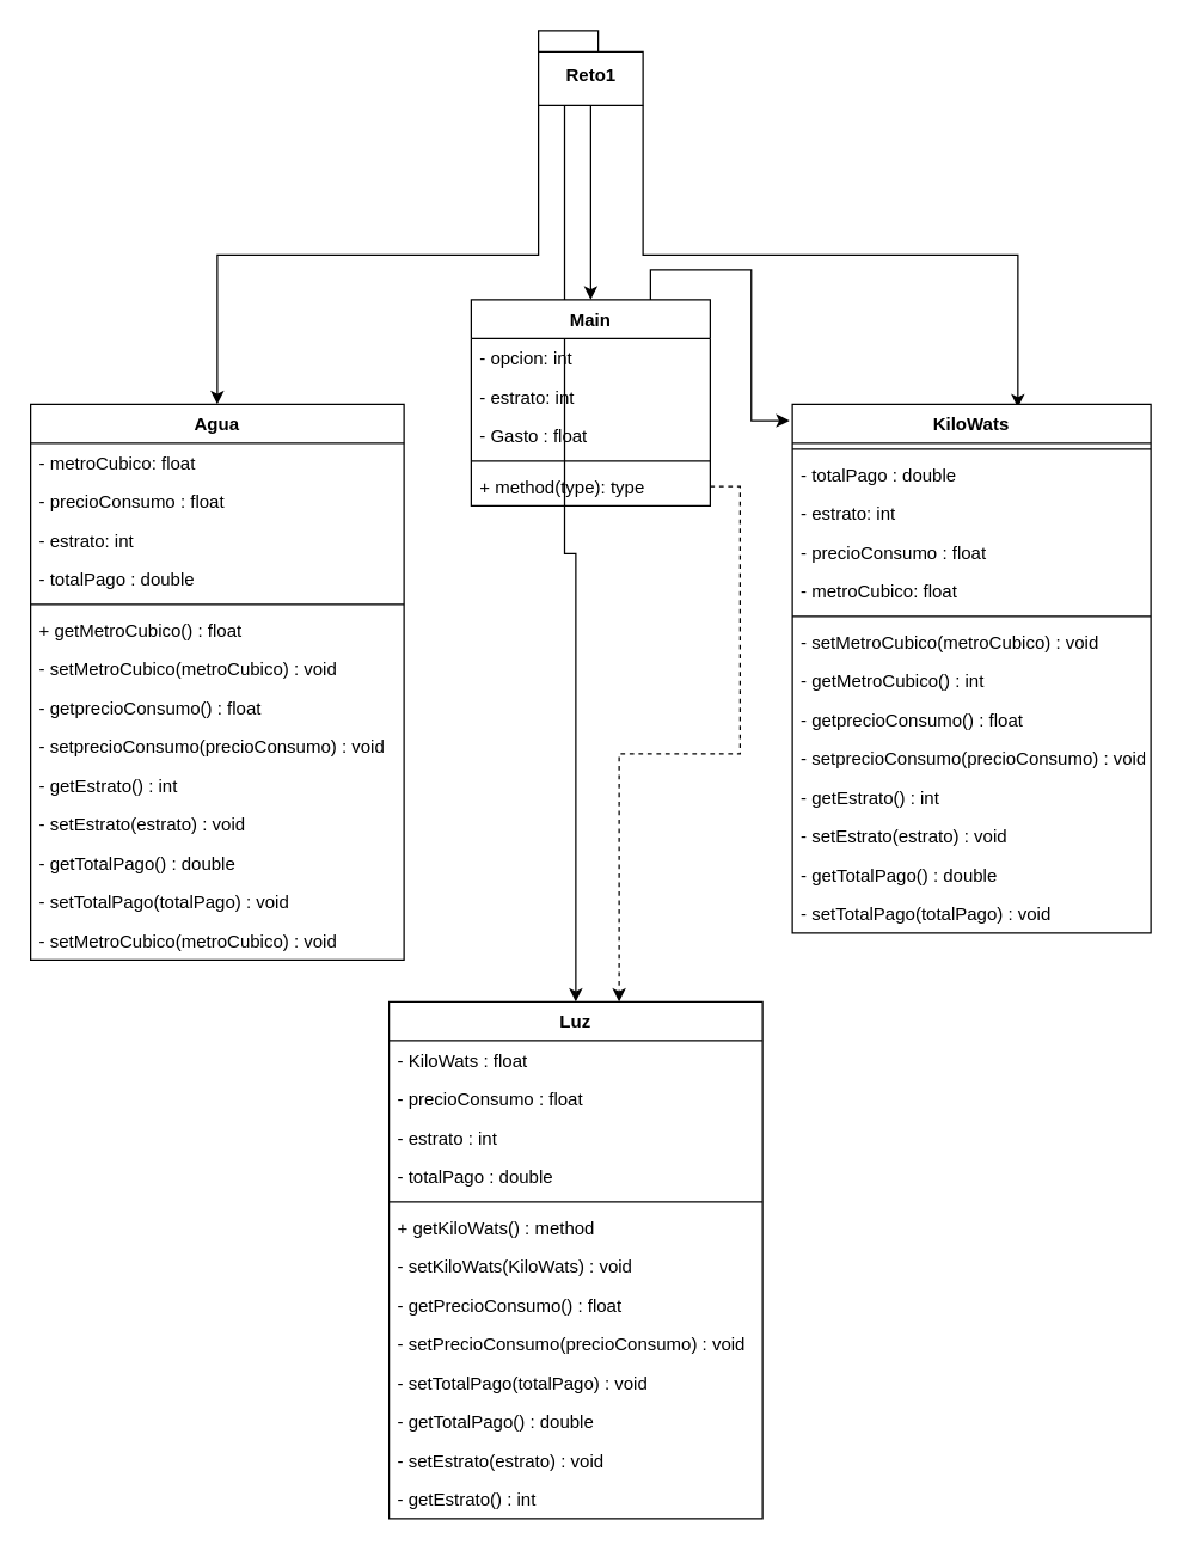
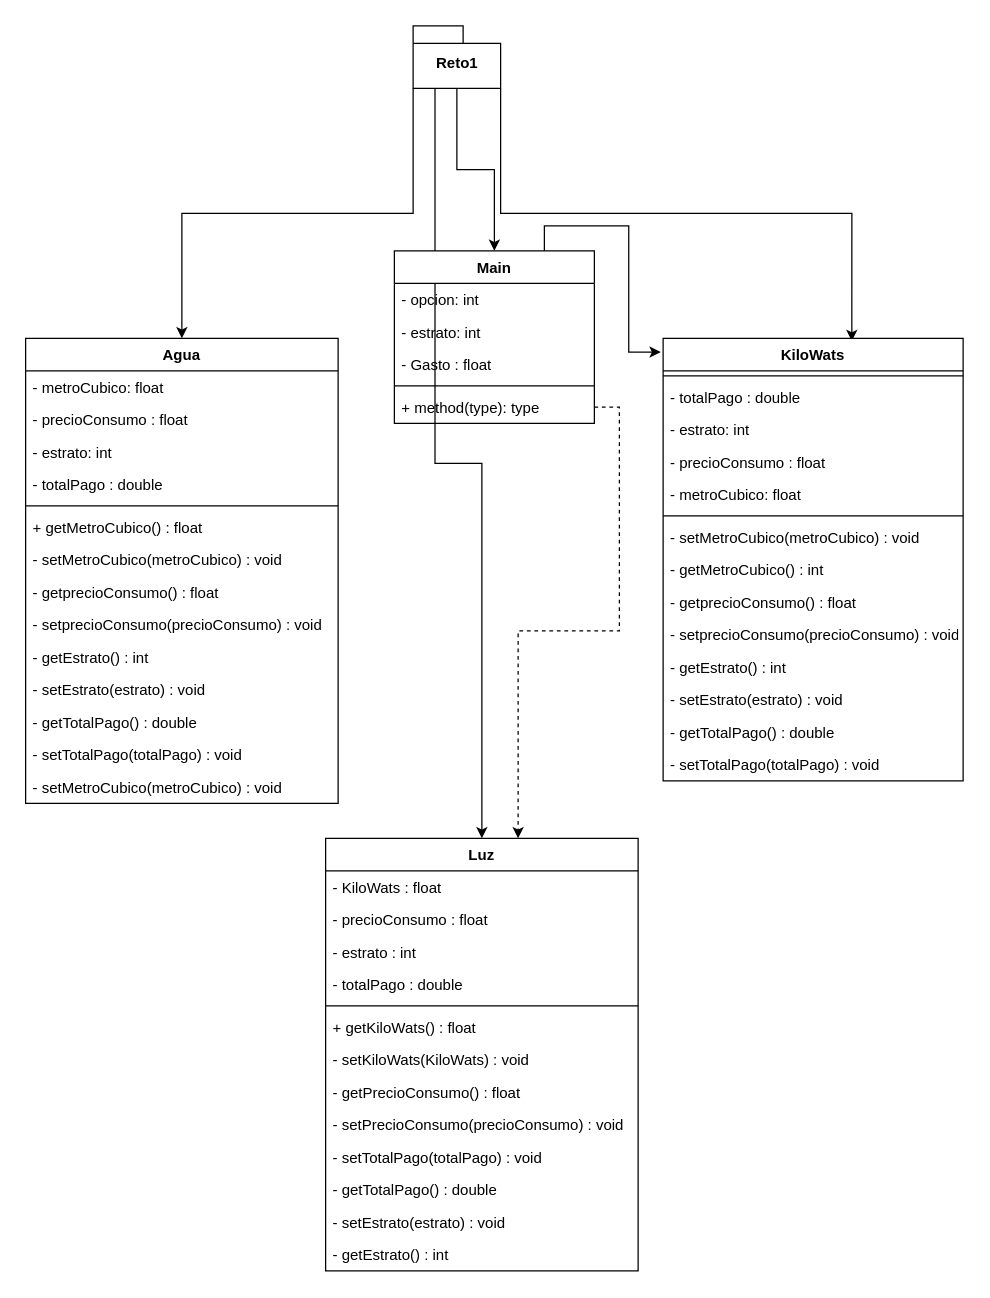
- <mxCell id="6" value="Reto1" style="shape=folder;fontStyle=1;spacingTop=10;tabWidth=40;tabHeight=14;tabPosition=left;html=1;" vertex="1" parent="1"><mxGeometry x="360" y="20" width="70" height="50" as="geometry" /></mxCell>
+ <mxCell id="6" value="Reto1" style="shape=folder;fontStyle=1;spacingTop=10;tabWidth=40;tabHeight=14;tabPosition=left;html=1;" vertex="1" parent="1"><mxGeometry x="330" y="20" width="70" height="50" as="geometry" /></mxCell>
- <mxCell id="50" value="+ getKiloWats() : method" style="text;strokeColor=none;fillColor=none;align=left;verticalAlign=top;spacingLeft=4;spacingRight=4;overflow=hidden;rotatable=0;points=[[0,0.5],[1,0.5]];portConstraint=eastwest;" vertex="1" parent="44"><mxGeometry y="138" width="250" height="26" as="geometry" /></mxCell>
+ <mxCell id="50" value="+ getKiloWats() : float" style="text;strokeColor=none;fillColor=none;align=left;verticalAlign=top;spacingLeft=4;spacingRight=4;overflow=hidden;rotatable=0;points=[[0,0.5],[1,0.5]];portConstraint=eastwest;" vertex="1" parent="44"><mxGeometry y="138" width="250" height="26" as="geometry" /></mxCell>
